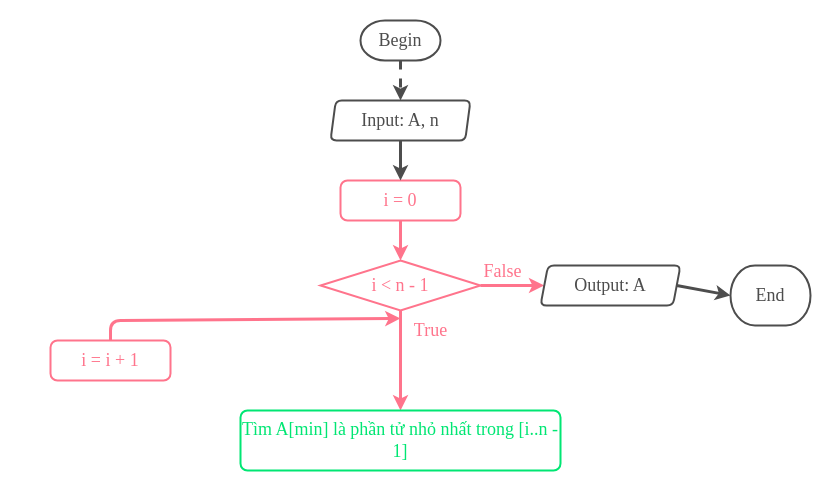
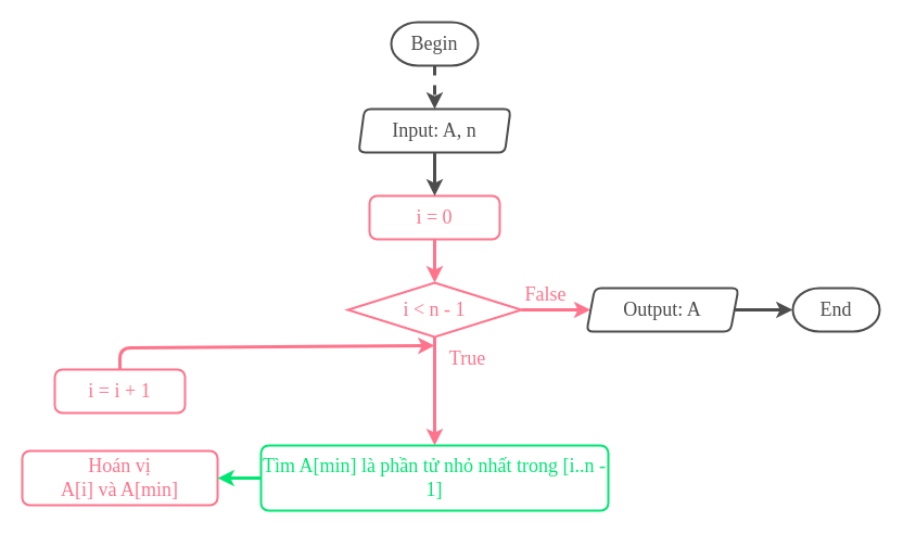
- <mxCell id="9" value="End" style="strokeWidth=2;html=1;shape=mxgraph.flowchart.terminator;whiteSpace=wrap;fontSize=18;strokeColor=#4D4D4D;fontColor=#4D4D4D;fillColor=none;fontFamily=consolas;" parent="1" vertex="1"><mxGeometry x="730" y="265" width="80" height="60" as="geometry" /></mxCell>
+ <mxCell id="9" value="End" style="strokeWidth=2;html=1;shape=mxgraph.flowchart.terminator;whiteSpace=wrap;fontSize=18;strokeColor=#4D4D4D;fontColor=#4D4D4D;fillColor=none;fontFamily=consolas;" parent="1" vertex="1"><mxGeometry x="730" y="265" width="80" height="40" as="geometry" /></mxCell>
+ <mxCell id="16" value="Hoán vị&lt;br&gt;A[i] và A[min]" style="rounded=1;whiteSpace=wrap;html=1;absoluteArcSize=1;arcSize=14;strokeWidth=2;fontFamily=consolas;fontSize=18;strokeColor=#FF748C;fontColor=#FF748C;fillColor=none;" parent="1" vertex="1"><mxGeometry x="20" y="415" width="180" height="50" as="geometry" /></mxCell>
+ <mxCell id="17" value="" style="endArrow=classic;html=1;fontFamily=consolas;fontSize=18;strokeWidth=3;fillColor=#a20025;strokeColor=#00E673;entryX=1;entryY=0.5;entryDx=0;entryDy=0;exitX=0;exitY=0.5;exitDx=0;exitDy=0;fontColor=#00E673;" parent="1" source="15" target="16" edge="1"><mxGeometry width="50" height="50" relative="1" as="geometry"><mxPoint x="140" y="517.5" as="sourcePoint" /><mxPoint x="770" y="497.5" as="targetPoint" /></mxGeometry></mxCell>
